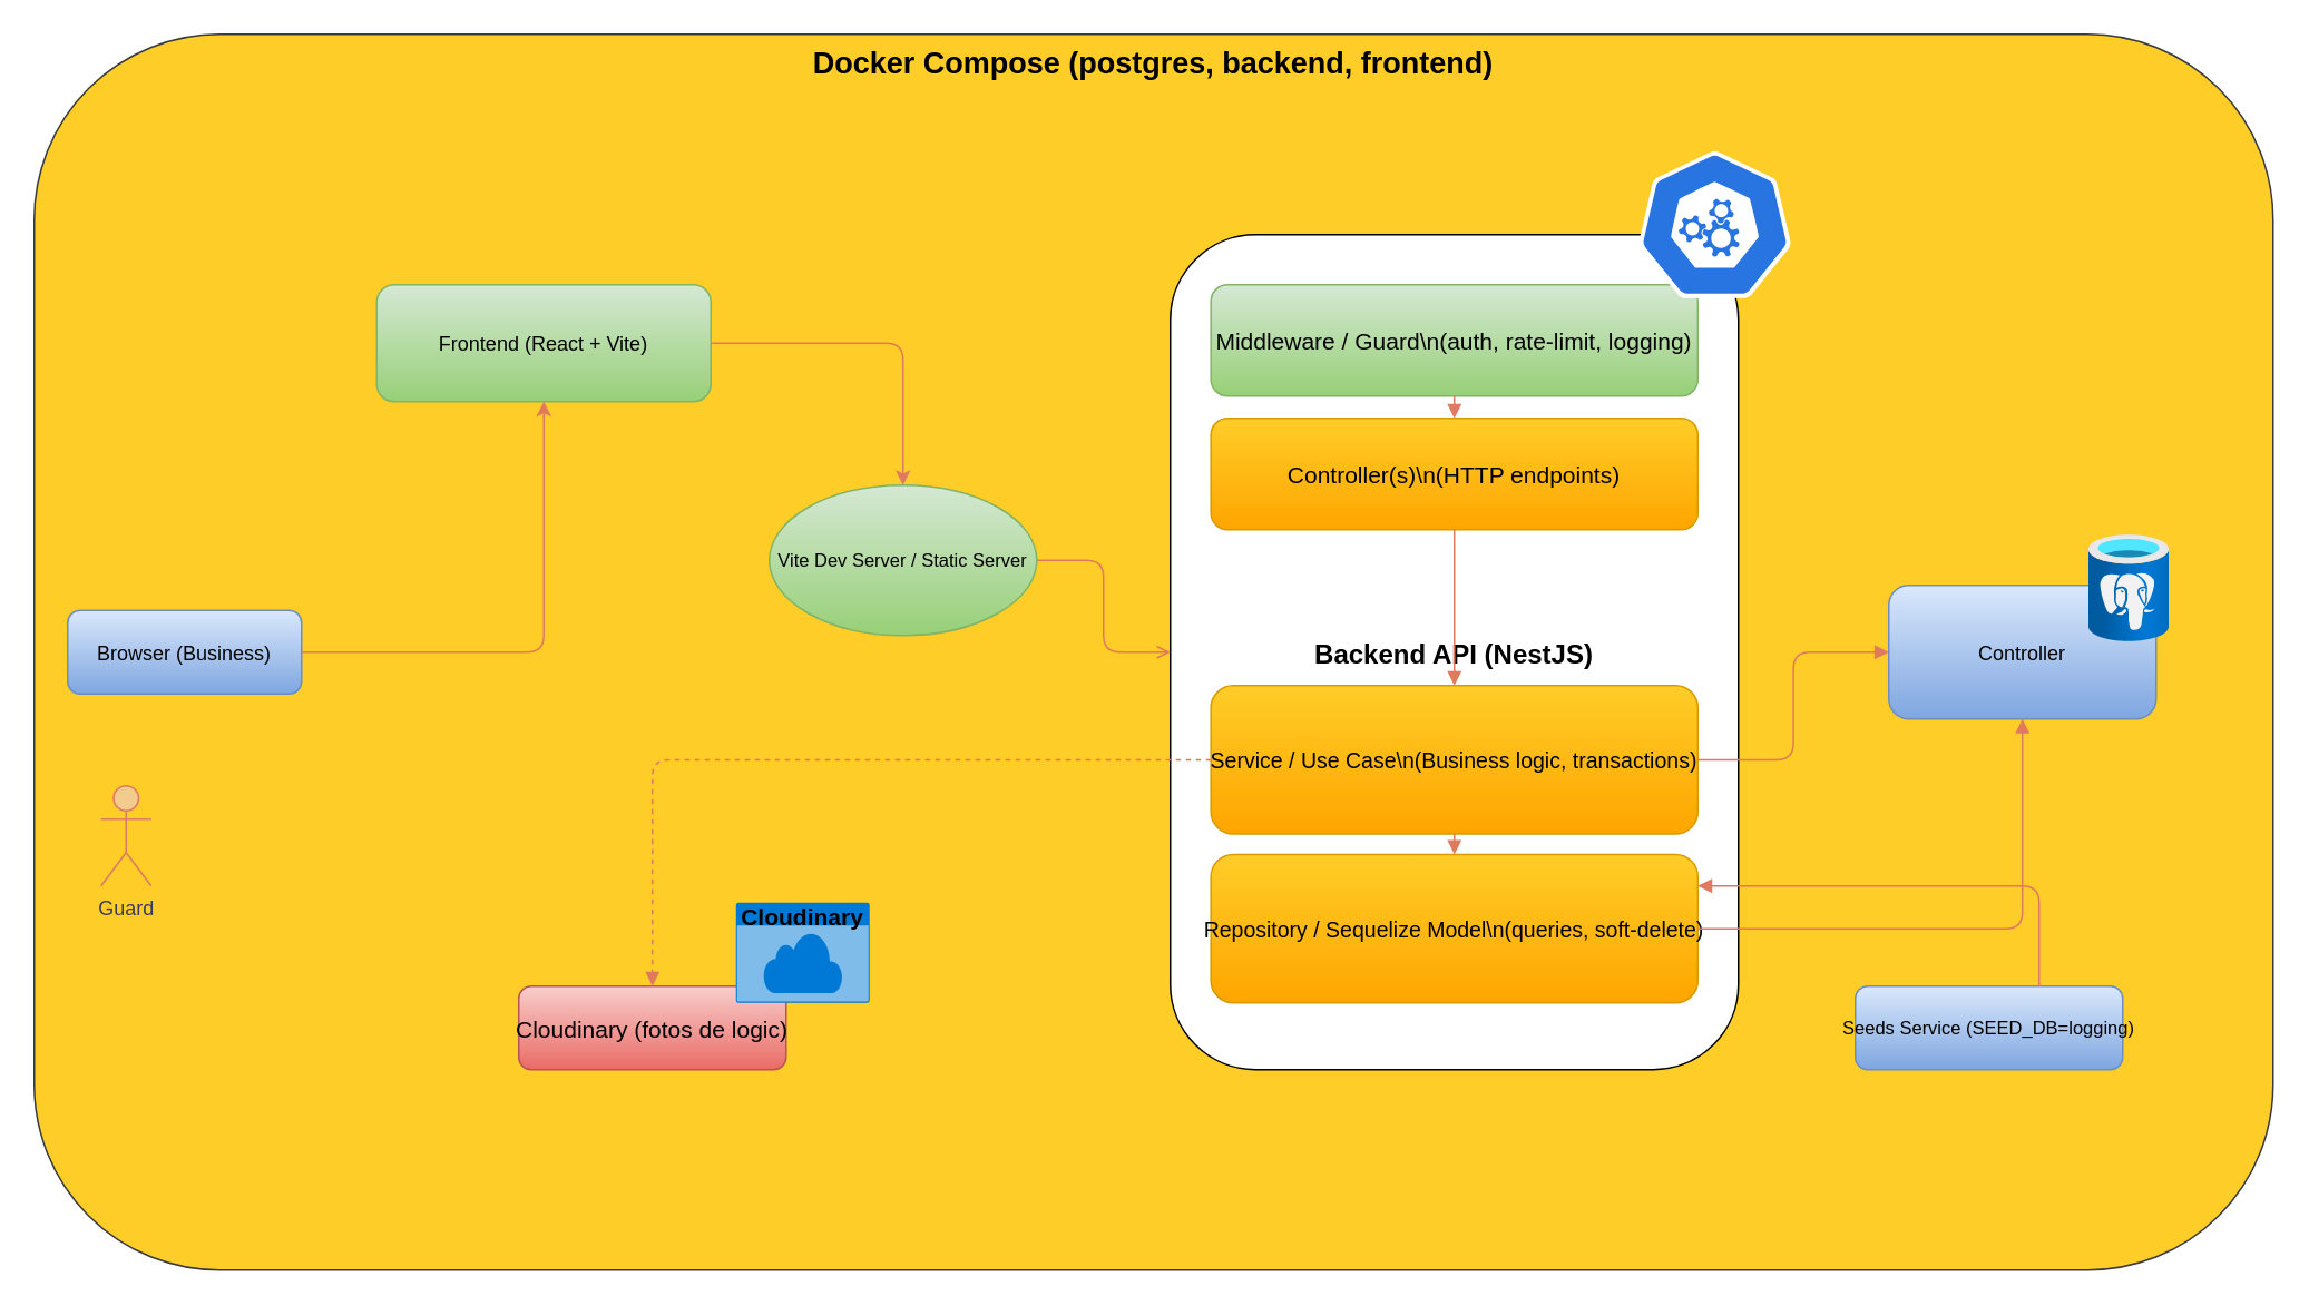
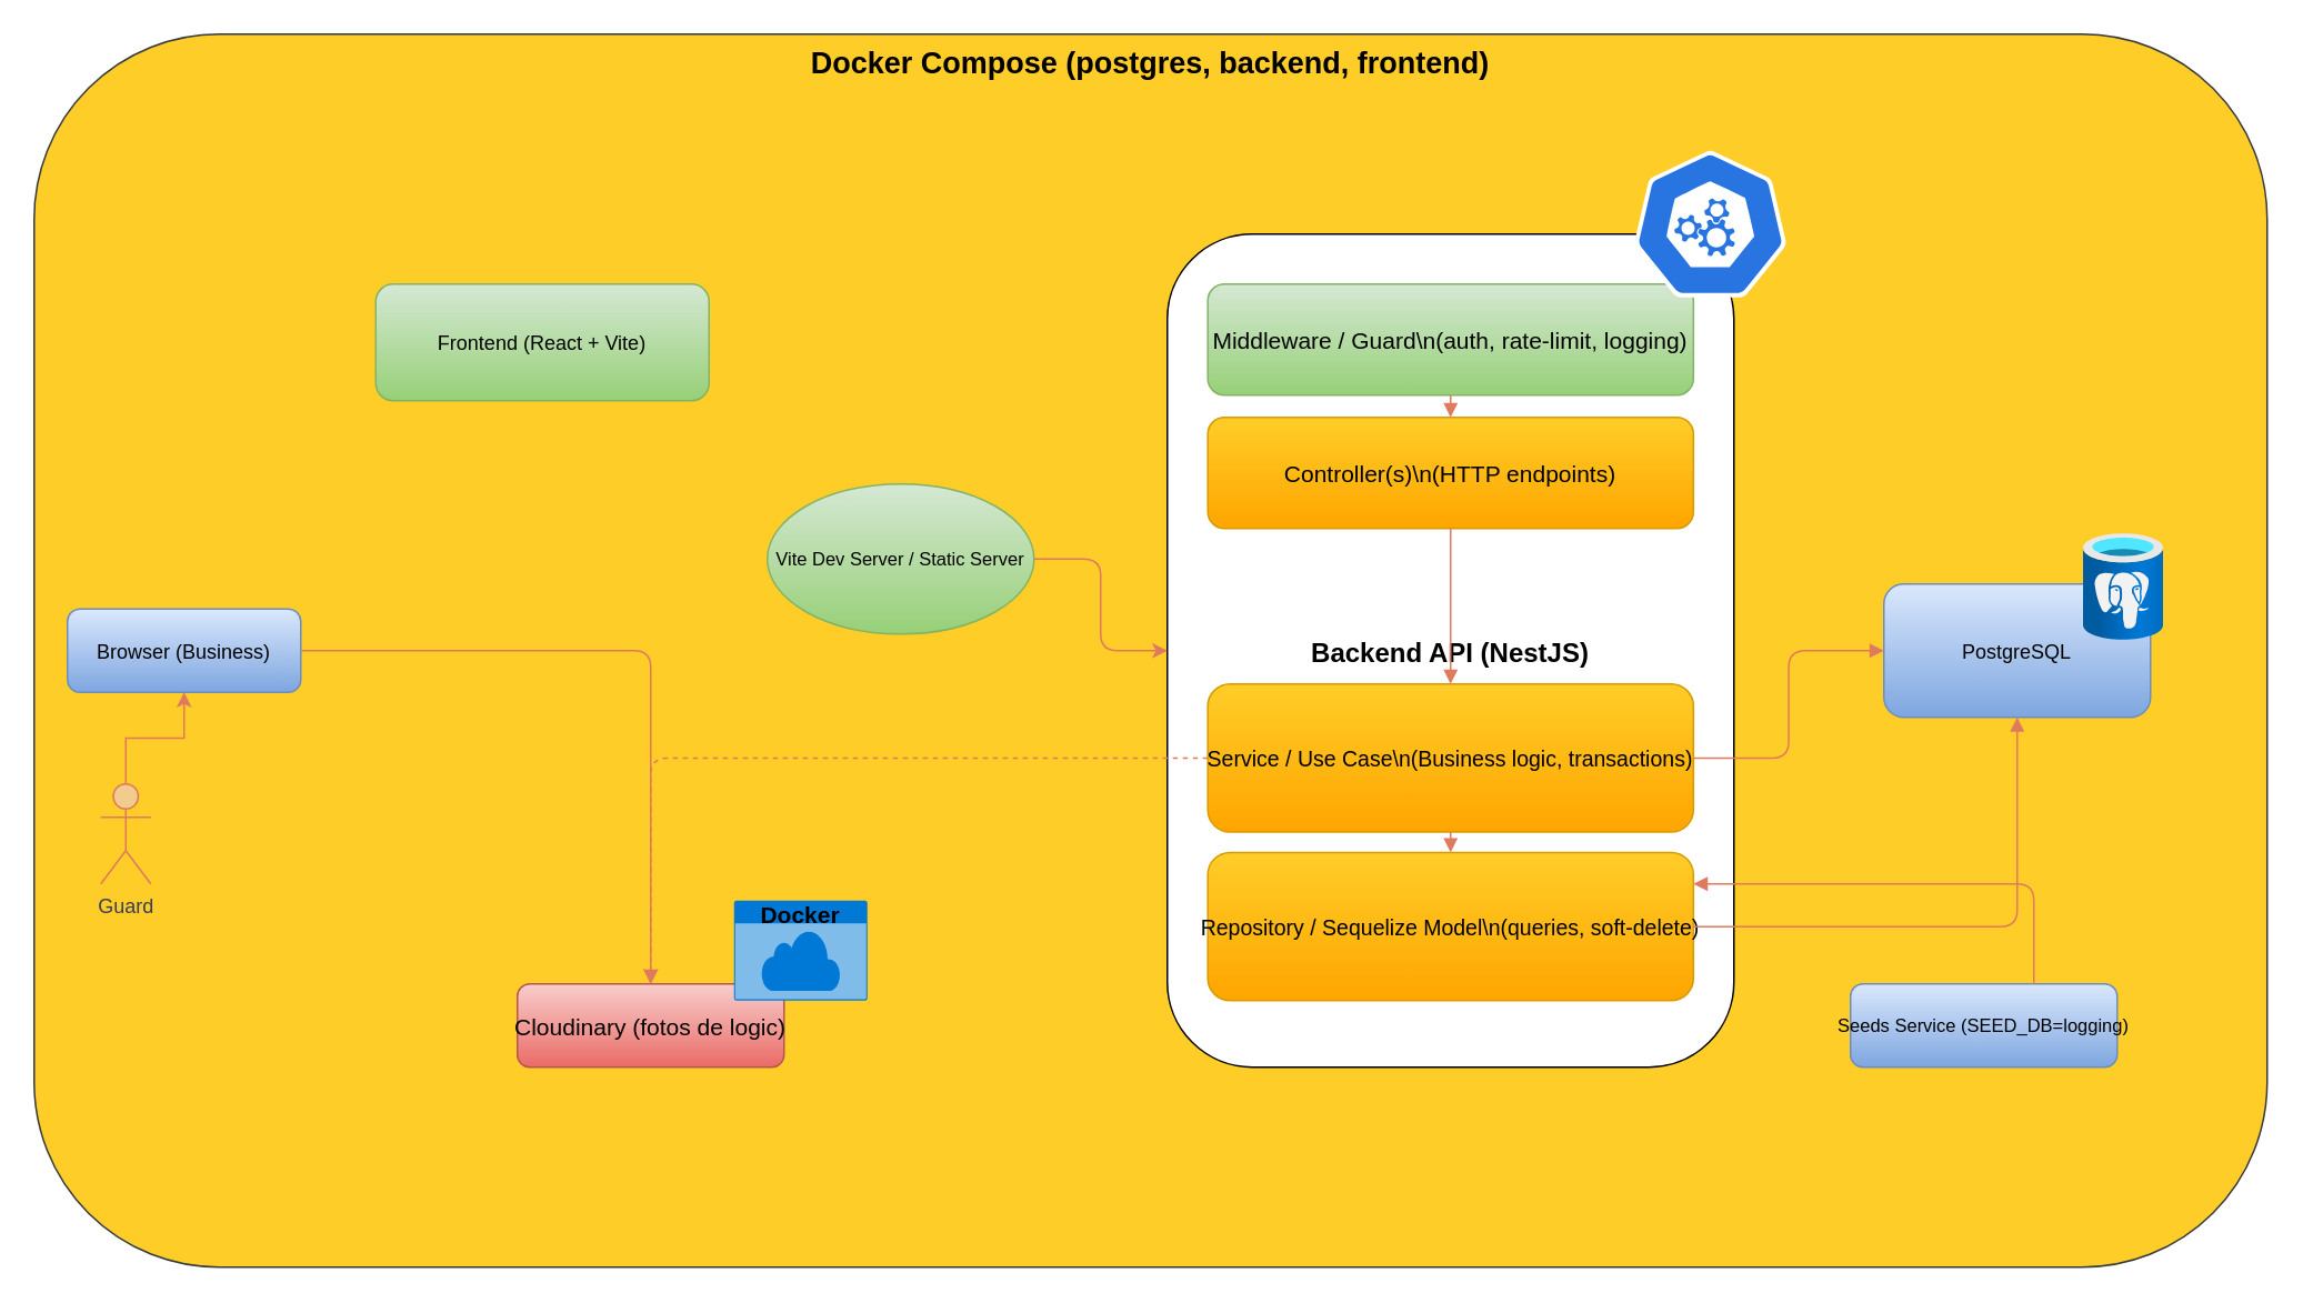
- <mxCell id="16" style="edgeStyle=orthogonalEdgeStyle;rounded=1;strokeColor=#E07A5F;labelBackgroundColor=none;fontColor=default;" parent="1" source="4" target="5" edge="1"><mxGeometry relative="1" as="geometry" /></mxCell>
- <mxCell id="15" style="edgeStyle=orthogonalEdgeStyle;rounded=1;strokeColor=#E07A5F;labelBackgroundColor=none;fontColor=default;" parent="1" source="3" target="4" edge="1"><mxGeometry relative="1" as="geometry" /></mxCell>
+ <mxCell id="15" style="edgeStyle=orthogonalEdgeStyle;rounded=1;strokeColor=#E07A5F;labelBackgroundColor=none;fontColor=default;" parent="1" source="3" target="14" edge="1"><mxGeometry relative="1" as="geometry" /></mxCell>
- <mxCell id="17" style="edgeStyle=orthogonalEdgeStyle;rounded=1;strokeColor=#E07A5F;labelBackgroundColor=none;fontColor=default;endArrow=open;" parent="1" source="5" target="6" edge="1"><mxGeometry relative="1" as="geometry" /></mxCell>
+ <mxCell id="17" style="edgeStyle=orthogonalEdgeStyle;rounded=1;strokeColor=#E07A5F;labelBackgroundColor=none;fontColor=default;" parent="1" source="5" target="6" edge="1"><mxGeometry relative="1" as="geometry" /></mxCell>
- <mxCell id="21" value="Controller" style="cylinder;fillColor=#dae8fc;strokeColor=#6c8ebf;fontSize=12;labelBackgroundColor=none;rounded=1;gradientColor=#7ea6e0;" parent="1" vertex="1"><mxGeometry x="1130" y="350" width="160" height="80" as="geometry" /></mxCell>
+ <mxCell id="21" value="PostgreSQL" style="cylinder;fillColor=#dae8fc;strokeColor=#6c8ebf;fontSize=12;labelBackgroundColor=none;rounded=1;gradientColor=#7ea6e0;" parent="1" vertex="1"><mxGeometry x="1130" y="350" width="160" height="80" as="geometry" /></mxCell>
+ <mxCell id="27" style="edgeStyle=orthogonalEdgeStyle;rounded=0;orthogonalLoop=1;jettySize=auto;html=1;entryX=0.5;entryY=1;entryDx=0;entryDy=0;strokeColor=#E07A5F;fontColor=#393C56;fillColor=#F2CC8F;" edge="1" parent="1" source="28" target="3"><mxGeometry relative="1" as="geometry" /></mxCell>
- <mxCell id="25" value="&lt;font style=&quot;font-size: 14px; color: light-dark(rgb(0, 0, 0), rgb(255, 255, 255));&quot;&gt;&lt;b style=&quot;&quot;&gt;Cloudinary&lt;/b&gt;&lt;/font&gt;" style="html=1;whiteSpace=wrap;strokeColor=none;fillColor=#0079D6;labelPosition=center;verticalLabelPosition=middle;verticalAlign=top;align=center;fontSize=12;outlineConnect=0;spacingTop=-6;fontColor=#FFFFFF;sketch=0;shape=mxgraph.sitemap.cloud;" vertex="1" parent="1"><mxGeometry x="440" y="540" width="80" height="60" as="geometry" /></mxCell>
+ <mxCell id="25" value="&lt;font style=&quot;font-size: 14px; color: light-dark(rgb(0, 0, 0), rgb(255, 255, 255));&quot;&gt;&lt;b style=&quot;&quot;&gt;Docker&lt;/b&gt;&lt;/font&gt;" style="html=1;whiteSpace=wrap;strokeColor=none;fillColor=#0079D6;labelPosition=center;verticalLabelPosition=middle;verticalAlign=top;align=center;fontSize=12;outlineConnect=0;spacingTop=-6;fontColor=#FFFFFF;sketch=0;shape=mxgraph.sitemap.cloud;" vertex="1" parent="1"><mxGeometry x="440" y="540" width="80" height="60" as="geometry" /></mxCell>
